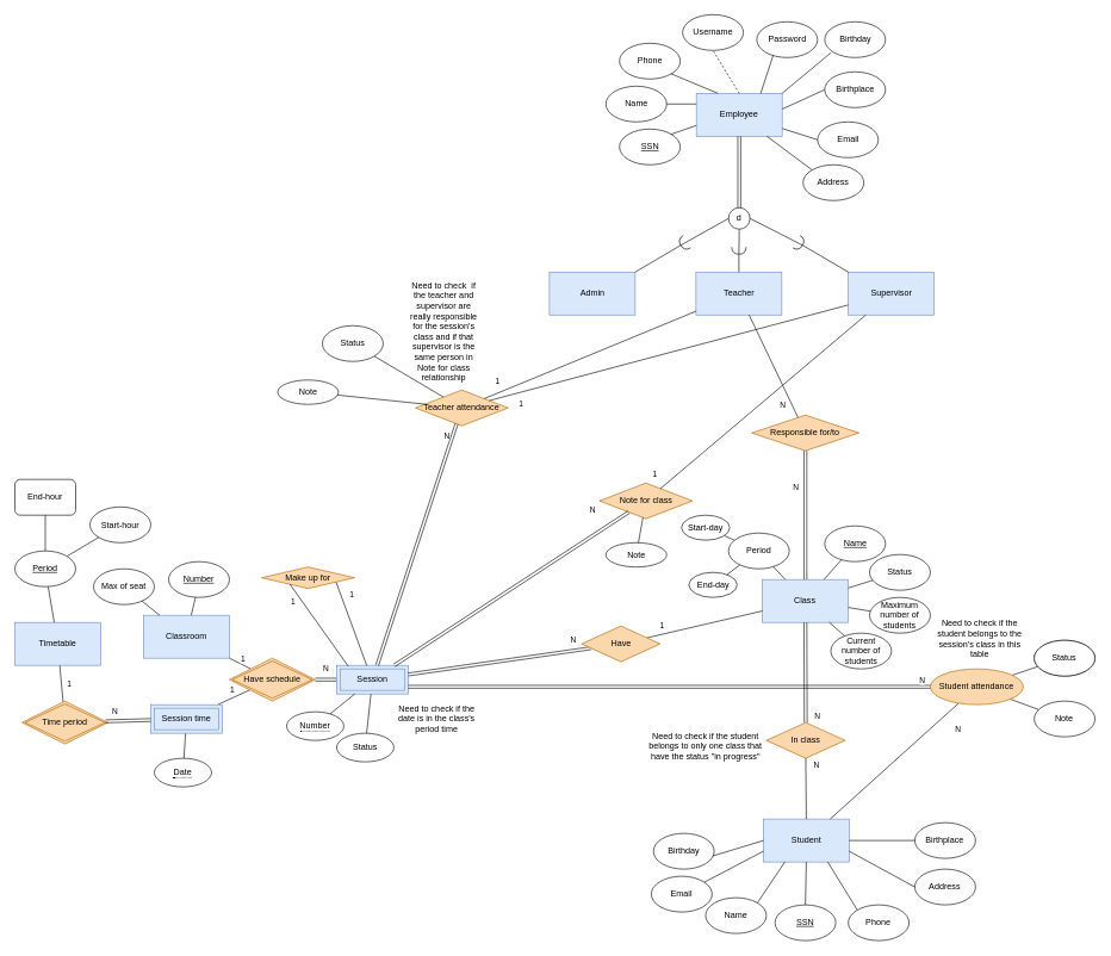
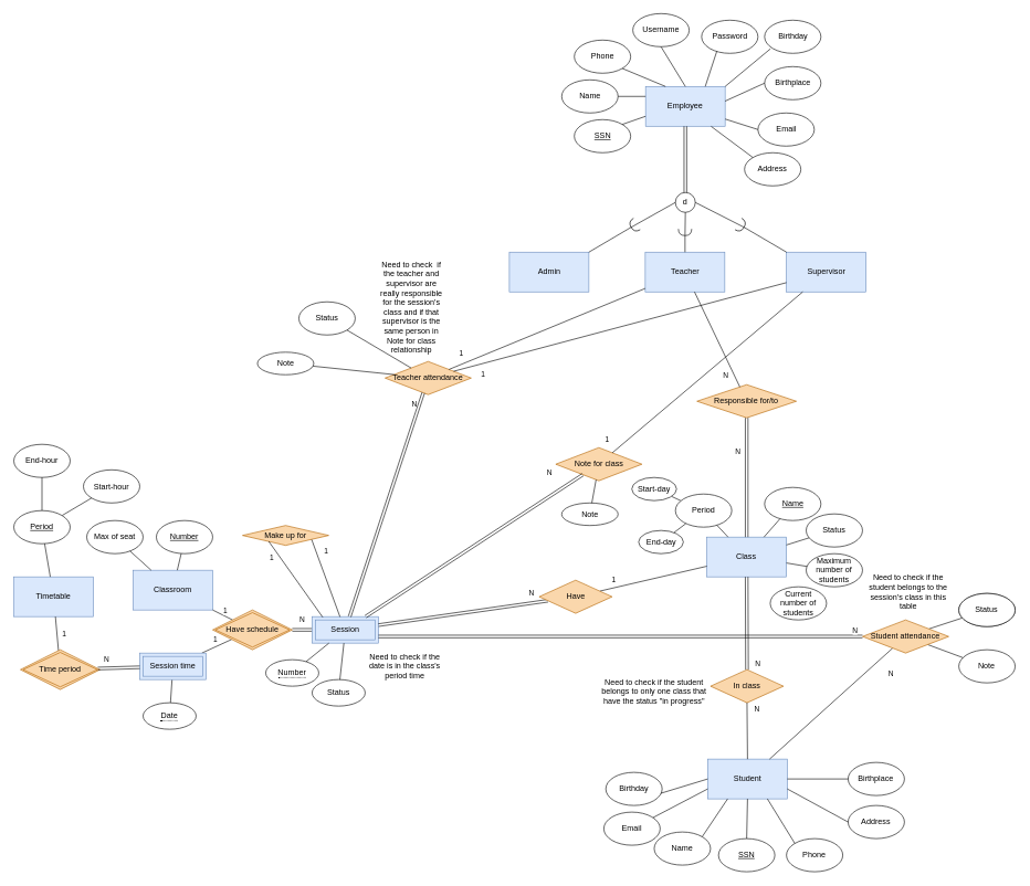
- <mxCell id="20" value="" style="endArrow=none;html=1;rounded=0;entryX=0.5;entryY=1;entryDx=0;entryDy=0;exitX=0.5;exitY=0;exitDx=0;exitDy=0;dashed=1;" parent="1" source="5" target="13" edge="1"><mxGeometry width="50" height="50" relative="1" as="geometry"><mxPoint x="1000.5" y="140" as="sourcePoint" /><mxPoint x="973.5" y="123" as="targetPoint" /></mxGeometry></mxCell>
+ <mxCell id="20" value="" style="endArrow=none;html=1;rounded=0;entryX=0.5;entryY=1;entryDx=0;entryDy=0;exitX=0.5;exitY=0;exitDx=0;exitDy=0;" parent="1" source="5" target="13" edge="1"><mxGeometry width="50" height="50" relative="1" as="geometry"><mxPoint x="1000.5" y="140" as="sourcePoint" /><mxPoint x="973.5" y="123" as="targetPoint" /></mxGeometry></mxCell>
- <mxCell id="133" value="End-hour" style="whiteSpace=wrap;html=1;rounded=1;" parent="1" vertex="1"><mxGeometry x="20" y="670" width="85" height="50" as="geometry" /></mxCell>
+ <mxCell id="133" value="End-hour" style="ellipse;whiteSpace=wrap;html=1;" parent="1" vertex="1"><mxGeometry x="20" y="670" width="85" height="50" as="geometry" /></mxCell>
- <mxCell id="111" value="Max of seat" style="ellipse;whiteSpace=wrap;html=1;" parent="1" vertex="1"><mxGeometry x="130" y="795" width="85" height="50" as="geometry" /></mxCell>
+ <mxCell id="111" value="Max of seat" style="ellipse;whiteSpace=wrap;html=1;" parent="1" vertex="1"><mxGeometry x="130" y="785" width="85" height="50" as="geometry" /></mxCell>
- <mxCell id="129" value="" style="endArrow=none;html=1;rounded=0;" parent="1" source="128" target="4" edge="1"><mxGeometry width="50" height="50" relative="1" as="geometry"><mxPoint x="1215" y="867" as="sourcePoint" /><mxPoint x="1195" y="863" as="targetPoint" /></mxGeometry></mxCell>
- <mxCell id="88" value="Student attendance" style="ellipse;whiteSpace=wrap;html=1;fillColor=#fad7ac;strokeColor=#b46504;" parent="1" vertex="1"><mxGeometry x="1300.24" y="935" width="130" height="50" as="geometry" /></mxCell>
+ <mxCell id="88" value="Student attendance" style="rhombus;whiteSpace=wrap;html=1;fillColor=#fad7ac;strokeColor=#b46504;" parent="1" vertex="1"><mxGeometry x="1300.24" y="935" width="130" height="50" as="geometry" /></mxCell>
